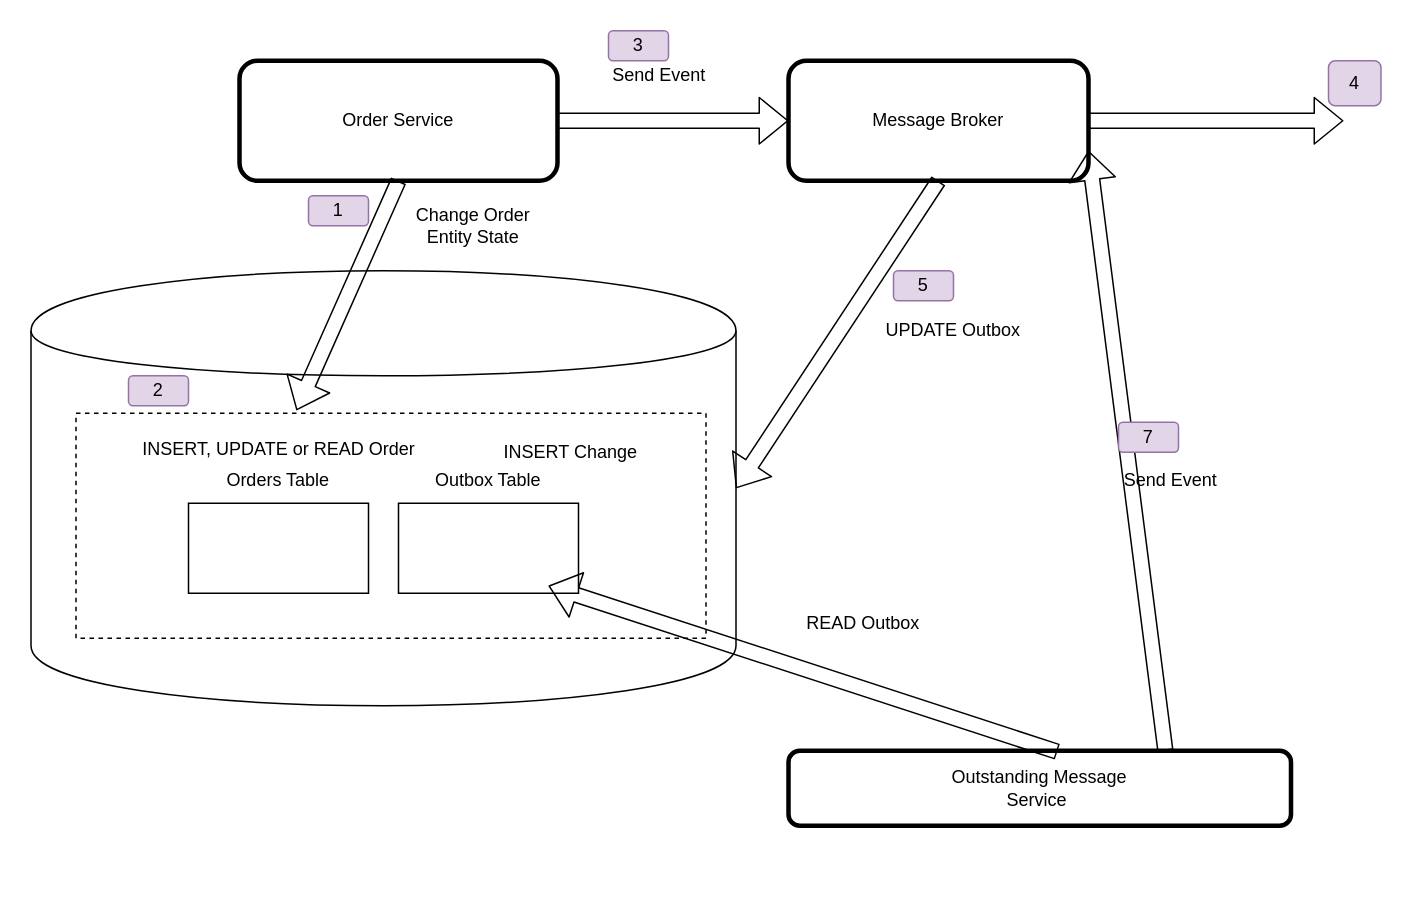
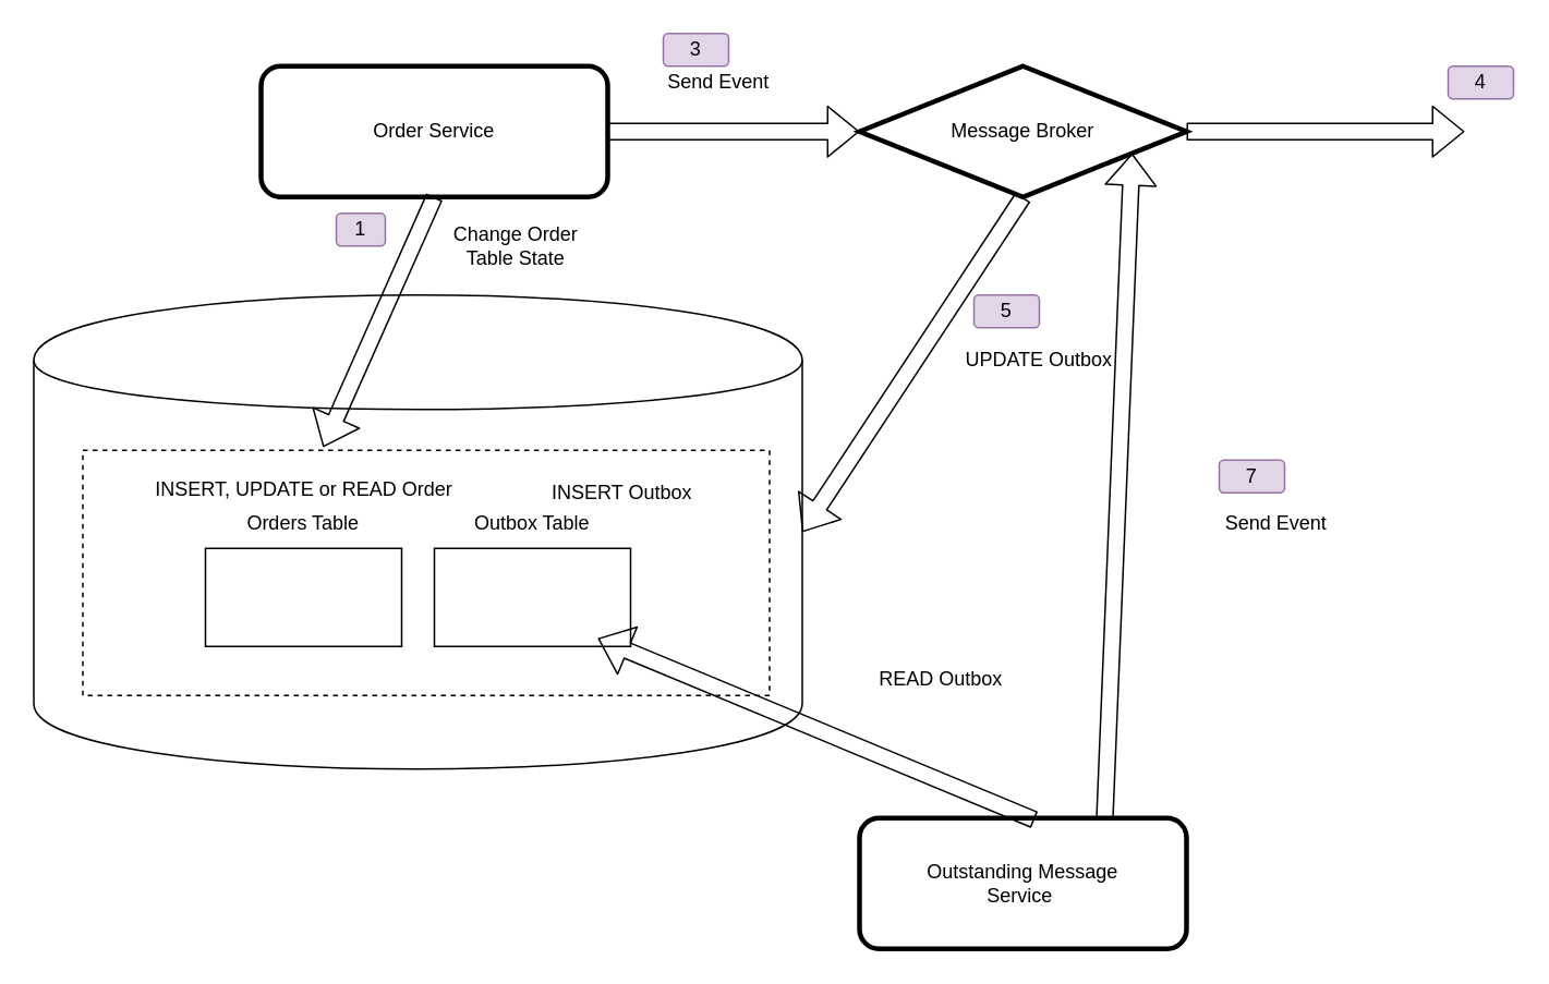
- <mxCell id="27" value="4" style="text;html=1;strokeColor=#9673a6;fillColor=#e1d5e7;align=center;verticalAlign=middle;whiteSpace=wrap;rounded=1;" parent="1" vertex="1"><mxGeometry x="885" y="40" width="35" height="30" as="geometry" /></mxCell>
+ <mxCell id="27" value="4" style="text;html=1;strokeColor=#9673a6;fillColor=#e1d5e7;align=center;verticalAlign=middle;whiteSpace=wrap;rounded=1;" parent="1" vertex="1"><mxGeometry x="885" y="40" width="40" height="20" as="geometry" /></mxCell>
- <mxCell id="13" value="Message Broker" style="rounded=1;whiteSpace=wrap;html=1;strokeWidth=3;fillColor=none;" parent="1" vertex="1"><mxGeometry x="525" y="40" width="200" height="80" as="geometry" /></mxCell>
+ <mxCell id="13" value="Message Broker" style="rhombus;whiteSpace=wrap;html=1;strokeWidth=3;fillColor=none;" parent="1" vertex="1"><mxGeometry x="525" y="40" width="200" height="80" as="geometry" /></mxCell>
- <mxCell id="24" value="1" style="text;html=1;strokeColor=#9673a6;fillColor=#e1d5e7;align=center;verticalAlign=middle;whiteSpace=wrap;rounded=1;" parent="1" vertex="1"><mxGeometry x="205" y="130" width="40" height="20" as="geometry" /></mxCell>
+ <mxCell id="24" value="1" style="text;html=1;strokeColor=#9673a6;fillColor=#e1d5e7;align=center;verticalAlign=middle;whiteSpace=wrap;rounded=1;" parent="1" vertex="1"><mxGeometry x="205" y="130" width="30" height="20" as="geometry" /></mxCell>
- <mxCell id="12" value="Change Order Entity State" style="text;html=1;strokeColor=none;fillColor=none;align=center;verticalAlign=middle;whiteSpace=wrap;rounded=0;" parent="1" vertex="1"><mxGeometry x="270" y="140" width="90" height="20" as="geometry" /></mxCell>
+ <mxCell id="12" value="Change Order Table State" style="text;html=1;strokeColor=none;fillColor=none;align=center;verticalAlign=middle;whiteSpace=wrap;rounded=0;" parent="1" vertex="1"><mxGeometry x="270" y="140" width="90" height="20" as="geometry" /></mxCell>
- <mxCell id="25" value="2" style="text;html=1;strokeColor=#9673a6;fillColor=#e1d5e7;align=center;verticalAlign=middle;whiteSpace=wrap;rounded=1;" parent="1" vertex="1"><mxGeometry x="85" y="250" width="40" height="20" as="geometry" /></mxCell>
- <mxCell id="9" value="INSERT Change" style="text;html=1;strokeColor=none;fillColor=none;align=center;verticalAlign=middle;whiteSpace=wrap;rounded=0;dashed=1;" parent="1" vertex="1"><mxGeometry x="300" y="292" width="160" height="18" as="geometry" /></mxCell>
+ <mxCell id="9" value="INSERT Outbox" style="text;html=1;strokeColor=none;fillColor=none;align=center;verticalAlign=middle;whiteSpace=wrap;rounded=0;dashed=1;" parent="1" vertex="1"><mxGeometry x="300" y="292" width="160" height="18" as="geometry" /></mxCell>
- <mxCell id="19" value="Outstanding Message&lt;br&gt;Service&amp;nbsp;" style="rounded=1;whiteSpace=wrap;html=1;strokeWidth=3;fillColor=none;" parent="1" vertex="1"><mxGeometry x="525" y="500" width="335" height="50" as="geometry" /></mxCell>
+ <mxCell id="19" value="Outstanding Message&lt;br&gt;Service&amp;nbsp;" style="rounded=1;whiteSpace=wrap;html=1;strokeWidth=3;fillColor=none;" parent="1" vertex="1"><mxGeometry x="525" y="500" width="200" height="80" as="geometry" /></mxCell>
